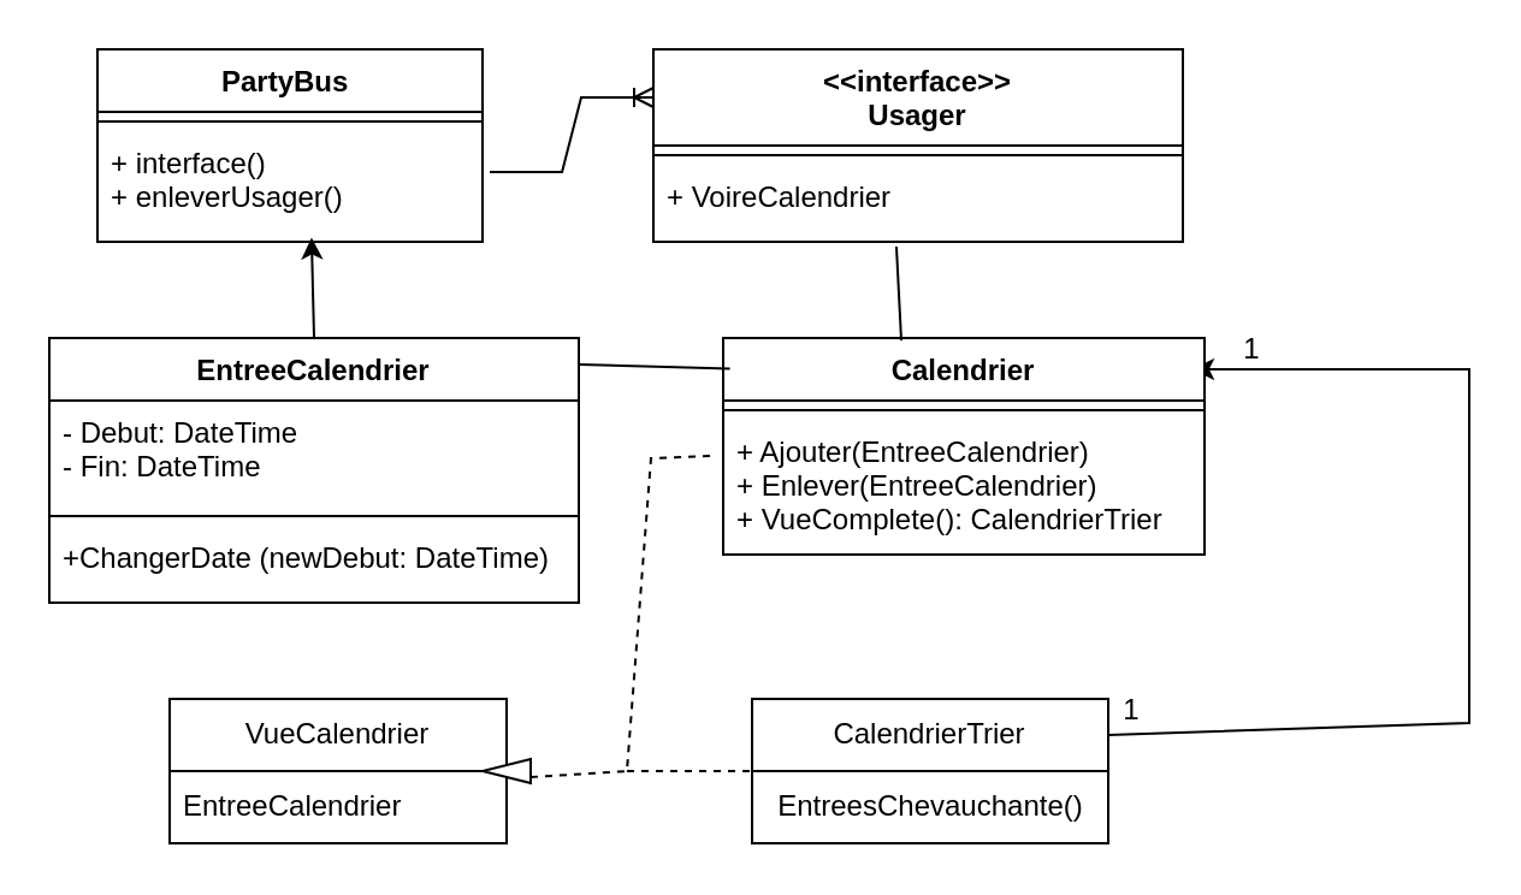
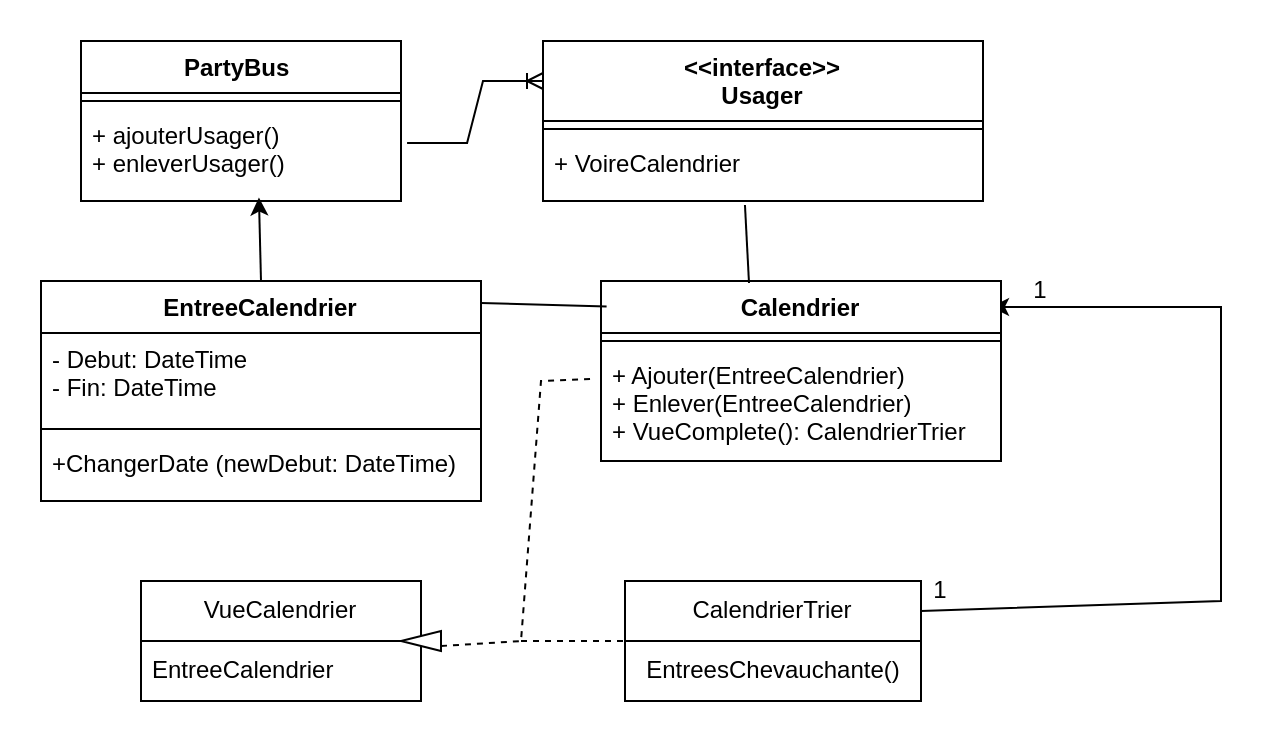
- <mxCell id="22" value="+ interface()&#10;+ enleverUsager()" style="text;strokeColor=none;fillColor=none;align=left;verticalAlign=top;spacingLeft=4;spacingRight=4;overflow=hidden;rotatable=0;points=[[0,0.5],[1,0.5]];portConstraint=eastwest;" vertex="1" parent="20"><mxGeometry y="34" width="160" height="46" as="geometry" /></mxCell>
+ <mxCell id="22" value="+ ajouterUsager()&#10;+ enleverUsager()" style="text;strokeColor=none;fillColor=none;align=left;verticalAlign=top;spacingLeft=4;spacingRight=4;overflow=hidden;rotatable=0;points=[[0,0.5],[1,0.5]];portConstraint=eastwest;" vertex="1" parent="20"><mxGeometry y="34" width="160" height="46" as="geometry" /></mxCell>
